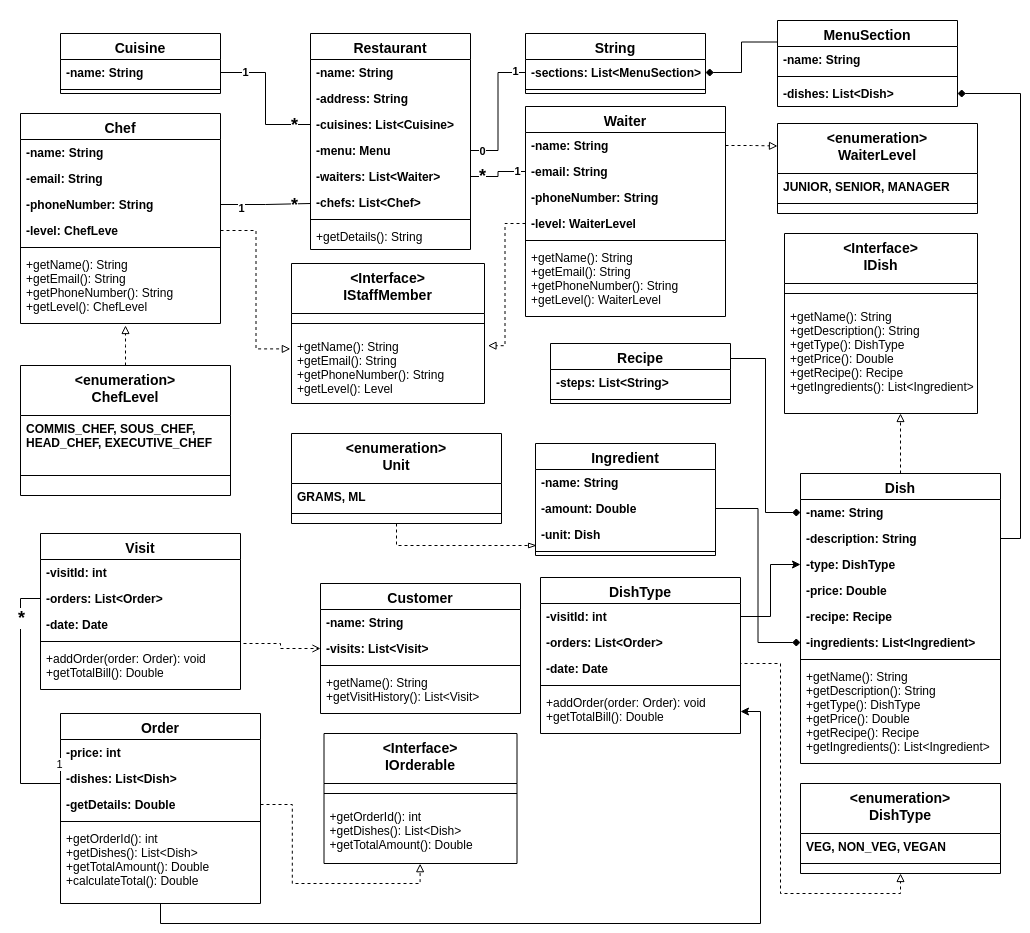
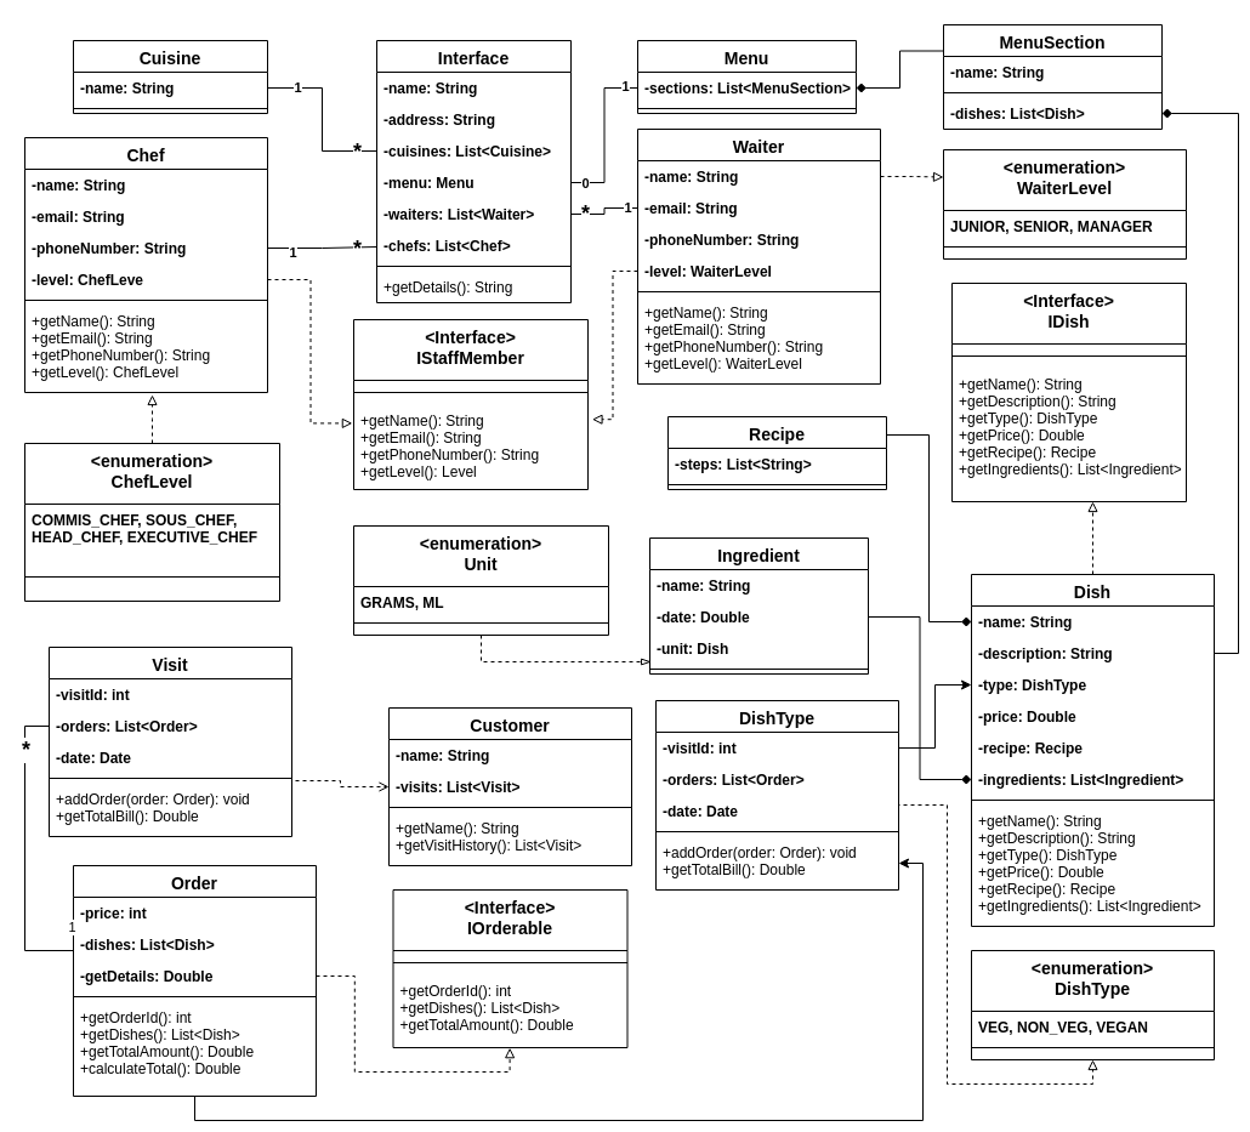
- <mxCell id="2" value="Restaurant" style="swimlane;fontStyle=1;align=center;verticalAlign=top;childLayout=stackLayout;horizontal=1;startSize=26;horizontalStack=0;resizeParent=1;resizeLast=0;collapsible=1;marginBottom=0;rounded=0;shadow=0;strokeWidth=1;fontSize=14;" parent="1" vertex="1"><mxGeometry x="310" y="33" width="160" height="216" as="geometry"><mxRectangle x="230" y="140" width="160" height="26" as="alternateBounds" /></mxGeometry></mxCell>
+ <mxCell id="2" value="Interface" style="swimlane;fontStyle=1;align=center;verticalAlign=top;childLayout=stackLayout;horizontal=1;startSize=26;horizontalStack=0;resizeParent=1;resizeLast=0;collapsible=1;marginBottom=0;rounded=0;shadow=0;strokeWidth=1;fontSize=14;" parent="1" vertex="1"><mxGeometry x="310" y="33" width="160" height="216" as="geometry"><mxRectangle x="230" y="140" width="160" height="26" as="alternateBounds" /></mxGeometry></mxCell>
- <mxCell id="14" value="String" style="swimlane;fontStyle=1;align=center;verticalAlign=top;childLayout=stackLayout;horizontal=1;startSize=26;horizontalStack=0;resizeParent=1;resizeLast=0;collapsible=1;marginBottom=0;rounded=0;shadow=0;strokeWidth=1;fontSize=14;" vertex="1" parent="1"><mxGeometry x="525" y="33" width="180" height="60" as="geometry"><mxRectangle x="230" y="140" width="160" height="26" as="alternateBounds" /></mxGeometry></mxCell>
+ <mxCell id="14" value="Menu" style="swimlane;fontStyle=1;align=center;verticalAlign=top;childLayout=stackLayout;horizontal=1;startSize=26;horizontalStack=0;resizeParent=1;resizeLast=0;collapsible=1;marginBottom=0;rounded=0;shadow=0;strokeWidth=1;fontSize=14;" vertex="1" parent="1"><mxGeometry x="525" y="33" width="180" height="60" as="geometry"><mxRectangle x="230" y="140" width="160" height="26" as="alternateBounds" /></mxGeometry></mxCell>
- <mxCell id="19" value="-amount: Double " style="text;align=left;verticalAlign=top;spacingLeft=4;spacingRight=4;overflow=hidden;rotatable=0;points=[[0,0.5],[1,0.5]];portConstraint=eastwest;fontStyle=1" vertex="1" parent="17"><mxGeometry y="52" width="180" height="26" as="geometry" /></mxCell>
+ <mxCell id="19" value="-date: Double " style="text;align=left;verticalAlign=top;spacingLeft=4;spacingRight=4;overflow=hidden;rotatable=0;points=[[0,0.5],[1,0.5]];portConstraint=eastwest;fontStyle=1" vertex="1" parent="17"><mxGeometry y="52" width="180" height="26" as="geometry" /></mxCell>
